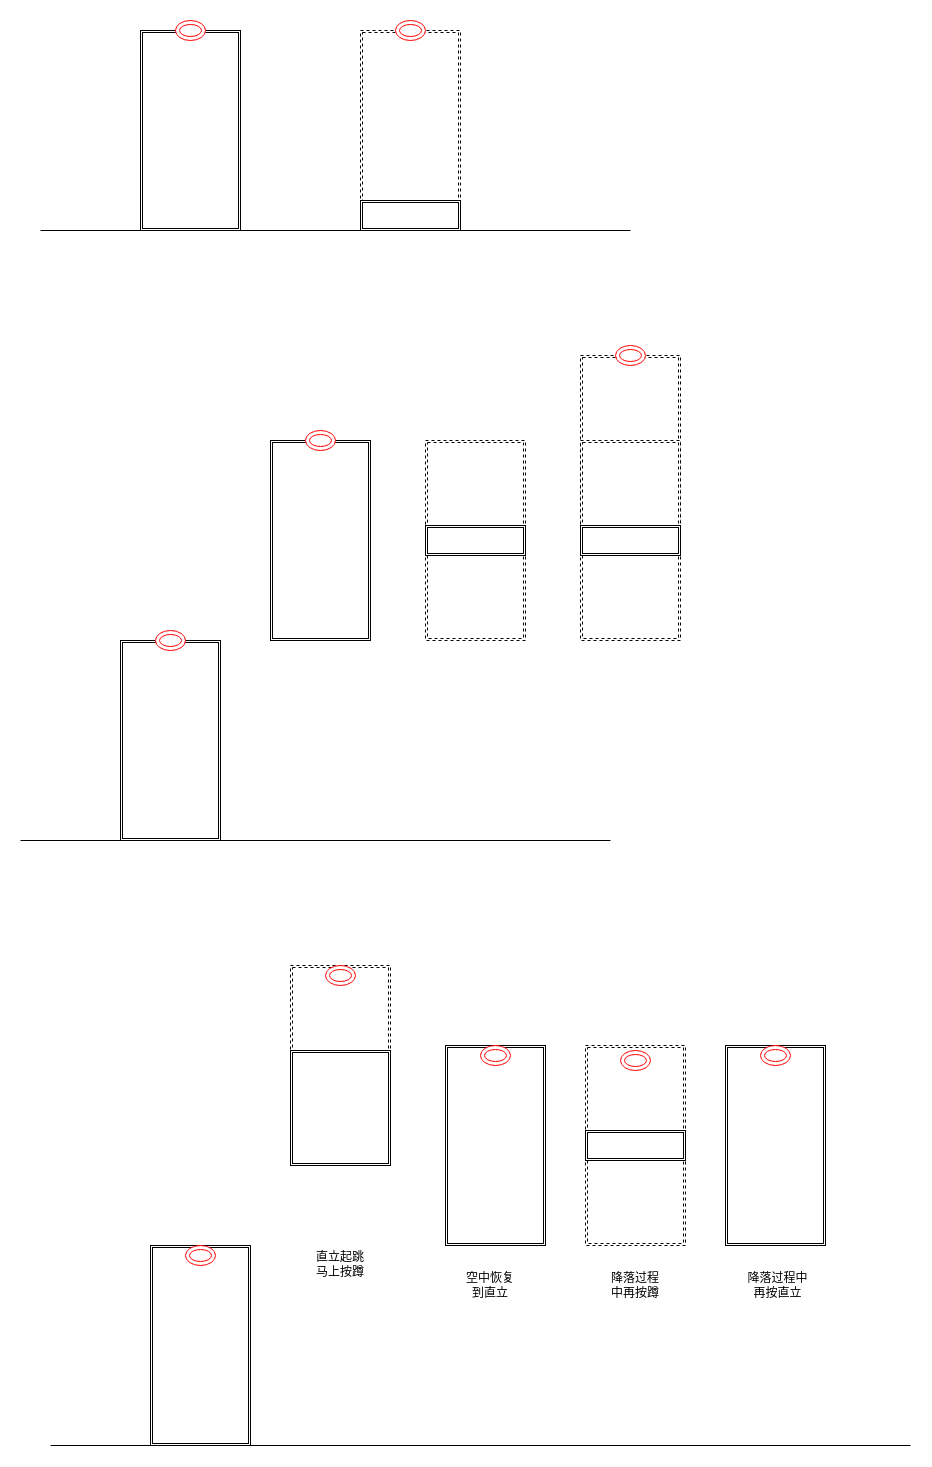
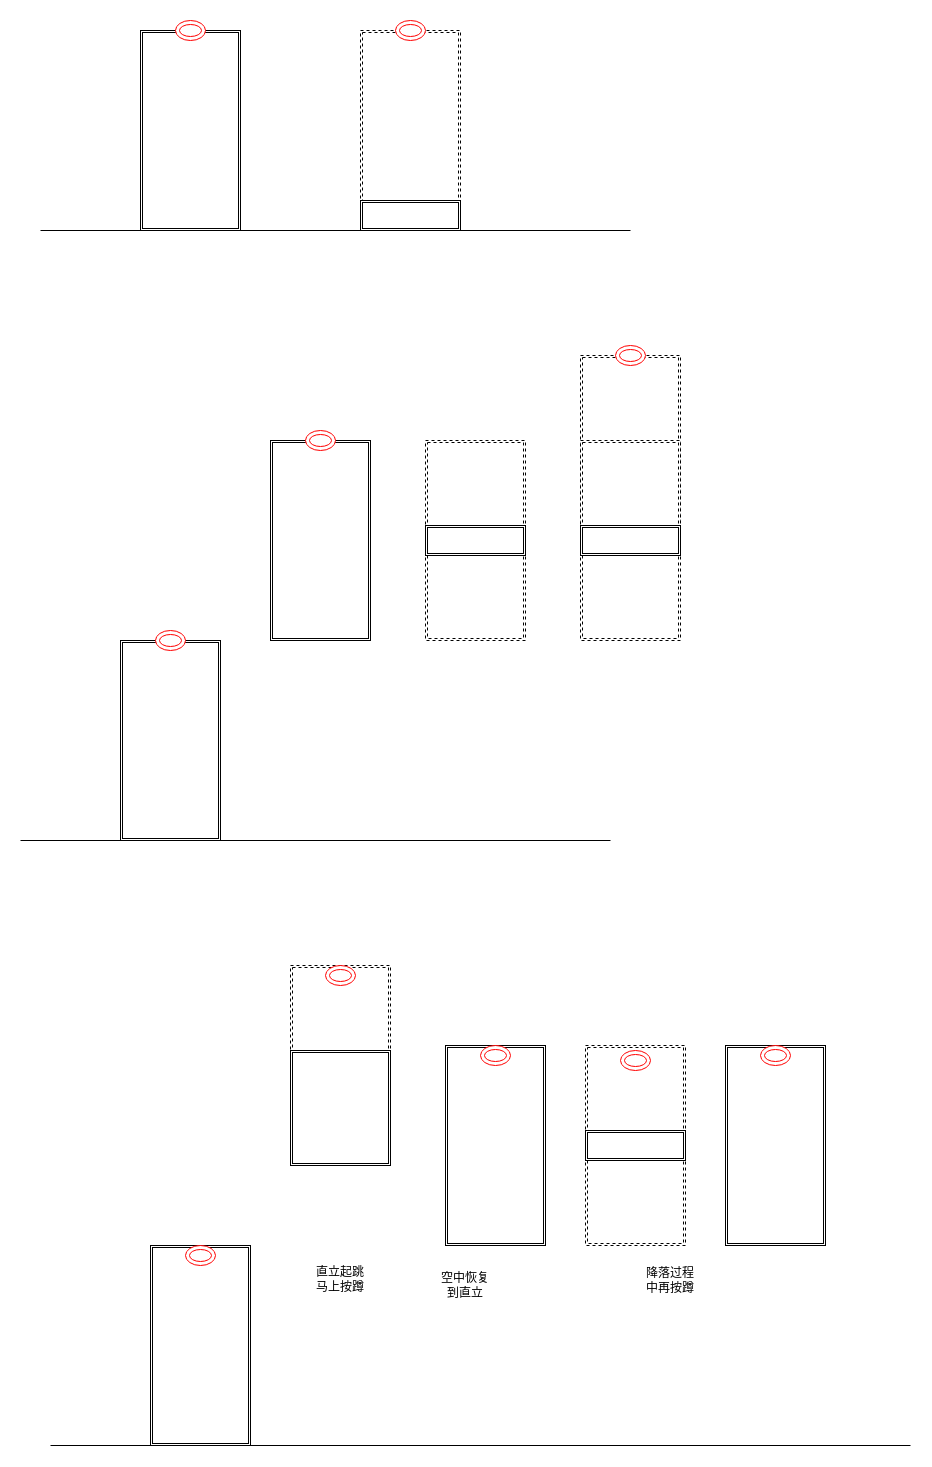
- <mxCell id="32" value="直立起跳马上按蹲" style="text;html=1;strokeColor=none;fillColor=none;align=center;verticalAlign=middle;whiteSpace=wrap;rounded=0;" vertex="1" parent="1"><mxGeometry x="310" y="1249" width="60" height="30" as="geometry" /></mxCell>
+ <mxCell id="32" value="直立起跳马上按蹲" style="text;html=1;strokeColor=none;fillColor=none;align=center;verticalAlign=middle;whiteSpace=wrap;rounded=0;" vertex="1" parent="1"><mxGeometry x="310" y="1264" width="60" height="30" as="geometry" /></mxCell>
- <mxCell id="33" value="空中恢复到直立" style="text;html=1;strokeColor=none;fillColor=none;align=center;verticalAlign=middle;whiteSpace=wrap;rounded=0;" vertex="1" parent="1"><mxGeometry x="460" y="1270" width="60" height="30" as="geometry" /></mxCell>
+ <mxCell id="33" value="空中恢复到直立" style="text;html=1;strokeColor=none;fillColor=none;align=center;verticalAlign=middle;whiteSpace=wrap;rounded=0;" vertex="1" parent="1"><mxGeometry x="435" y="1270" width="60" height="30" as="geometry" /></mxCell>
- <mxCell id="34" value="降落过程中再按蹲" style="text;html=1;strokeColor=none;fillColor=none;align=center;verticalAlign=middle;whiteSpace=wrap;rounded=0;" vertex="1" parent="1"><mxGeometry x="605" y="1270" width="60" height="30" as="geometry" /></mxCell>
+ <mxCell id="34" value="降落过程中再按蹲" style="text;html=1;strokeColor=none;fillColor=none;align=center;verticalAlign=middle;whiteSpace=wrap;rounded=0;" vertex="1" parent="1"><mxGeometry x="640" y="1265" width="60" height="30" as="geometry" /></mxCell>
- <mxCell id="35" value="降落过程中再按直立" style="text;html=1;strokeColor=none;fillColor=none;align=center;verticalAlign=middle;whiteSpace=wrap;rounded=0;" vertex="1" parent="1"><mxGeometry x="745" y="1270" width="65" height="30" as="geometry" /></mxCell>
